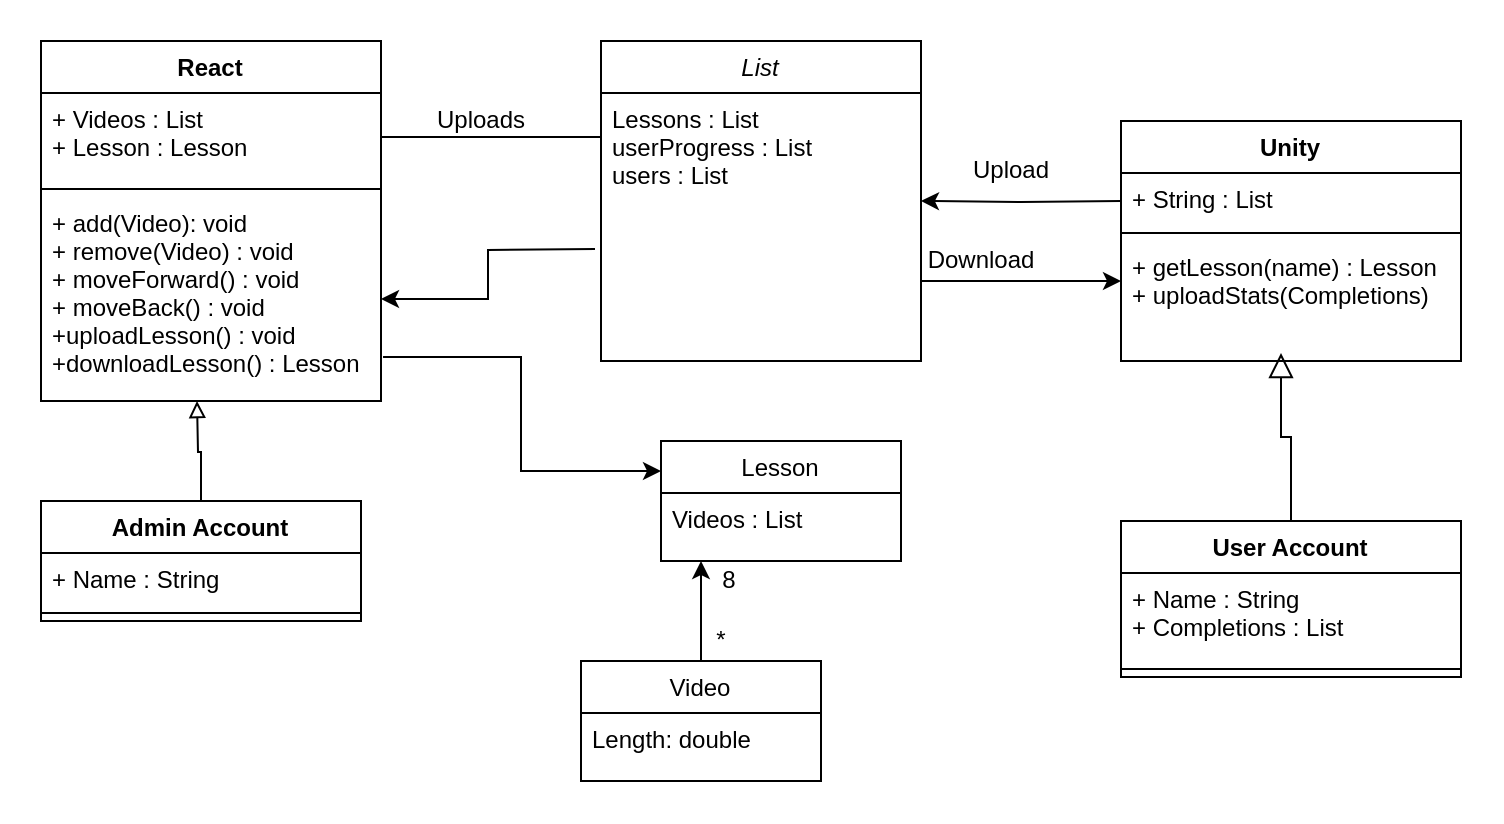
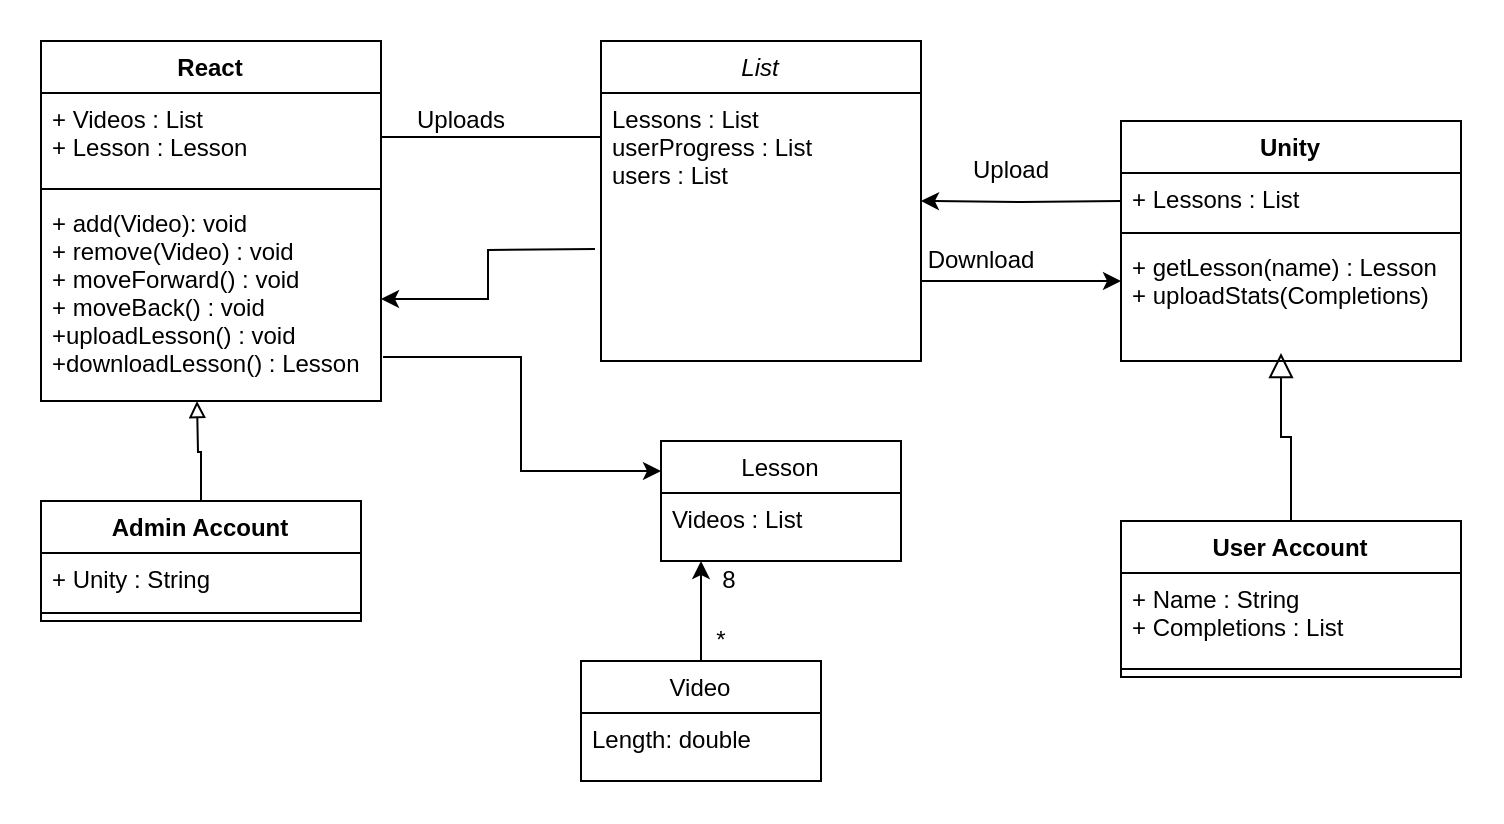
- <mxCell id="11" value="Uploads" style="text;html=1;align=center;verticalAlign=middle;resizable=0;points=[];autosize=1;" parent="1" vertex="1"><mxGeometry x="210" y="50" width="60" height="20" as="geometry" /></mxCell>
+ <mxCell id="11" value="Uploads" style="text;html=1;align=center;verticalAlign=middle;resizable=0;points=[];autosize=1;" parent="1" vertex="1"><mxGeometry x="200" y="50" width="60" height="20" as="geometry" /></mxCell>
- <mxCell id="27" value="+ String : List" style="text;strokeColor=none;fillColor=none;align=left;verticalAlign=top;spacingLeft=4;spacingRight=4;overflow=hidden;rotatable=0;points=[[0,0.5],[1,0.5]];portConstraint=eastwest;" vertex="1" parent="26"><mxGeometry y="26" width="170" height="26" as="geometry" /></mxCell>
+ <mxCell id="27" value="+ Lessons : List" style="text;strokeColor=none;fillColor=none;align=left;verticalAlign=top;spacingLeft=4;spacingRight=4;overflow=hidden;rotatable=0;points=[[0,0.5],[1,0.5]];portConstraint=eastwest;" vertex="1" parent="26"><mxGeometry y="26" width="170" height="26" as="geometry" /></mxCell>
- <mxCell id="32" value="+ Name : String" style="text;strokeColor=none;fillColor=none;align=left;verticalAlign=top;spacingLeft=4;spacingRight=4;overflow=hidden;rotatable=0;points=[[0,0.5],[1,0.5]];portConstraint=eastwest;" vertex="1" parent="31"><mxGeometry y="26" width="160" height="26" as="geometry" /></mxCell>
+ <mxCell id="32" value="+ Unity : String" style="text;strokeColor=none;fillColor=none;align=left;verticalAlign=top;spacingLeft=4;spacingRight=4;overflow=hidden;rotatable=0;points=[[0,0.5],[1,0.5]];portConstraint=eastwest;" vertex="1" parent="31"><mxGeometry y="26" width="160" height="26" as="geometry" /></mxCell>
